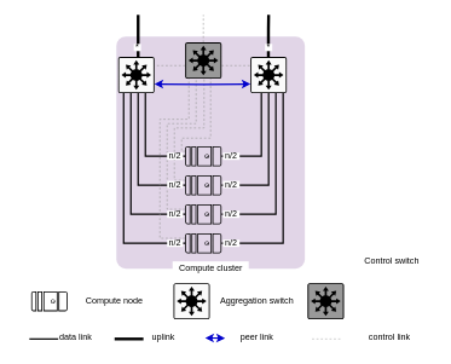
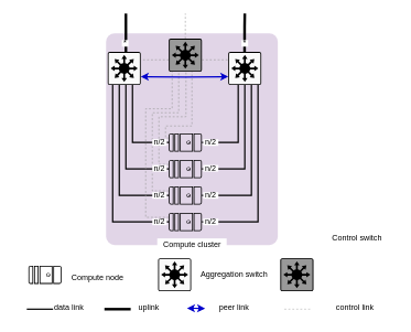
- <mxCell id="40" value="Compute node&amp;nbsp;" style="text;html=1;strokeColor=none;fillColor=none;align=center;verticalAlign=middle;whiteSpace=wrap;rounded=0;shadow=0;dashed=1;dashPattern=1 1;sketch=0;" parent="1" vertex="1"><mxGeometry x="98.55" y="400" width="120" height="30" as="geometry" /></mxCell>
+ <mxCell id="40" value="Compute node&amp;nbsp;" style="text;html=1;strokeColor=none;fillColor=none;align=center;verticalAlign=middle;whiteSpace=wrap;rounded=0;shadow=0;dashed=1;dashPattern=1 1;sketch=0;" parent="1" vertex="1"><mxGeometry x="88.55" y="405" width="120" height="30" as="geometry" /></mxCell>
